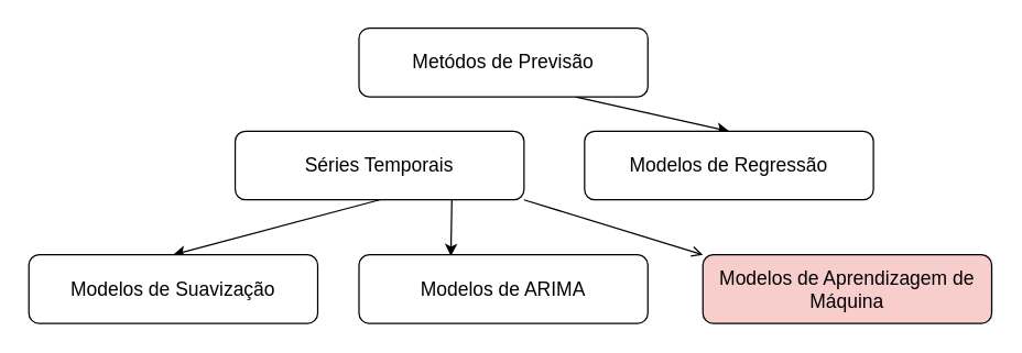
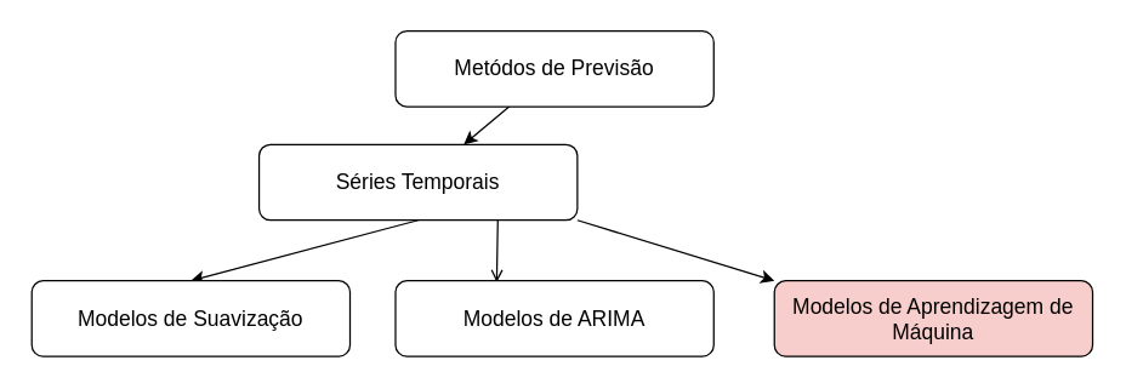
+ <mxCell id="2" style="edgeStyle=none;html=1;fontSize=14;" edge="1" parent="1" source="4" target="8"><mxGeometry relative="1" as="geometry" /></mxCell>
- <mxCell id="3" style="edgeStyle=none;html=1;exitX=0.75;exitY=1;exitDx=0;exitDy=0;entryX=0.5;entryY=0;entryDx=0;entryDy=0;fontSize=14;" edge="1" parent="1" source="4" target="9"><mxGeometry relative="1" as="geometry" /></mxCell>
- <mxCell id="9" value="&lt;font style=&quot;font-size: 14px;&quot;&gt;Modelos de Regressão&lt;/font&gt;" style="rounded=1;whiteSpace=wrap;html=1;" vertex="1" parent="1"><mxGeometry x="424" y="95" width="210" height="50" as="geometry" /></mxCell>
- <mxCell id="6" style="edgeStyle=none;html=1;exitX=0.75;exitY=1;exitDx=0;exitDy=0;entryX=0.318;entryY=0.02;entryDx=0;entryDy=0;entryPerimeter=0;fontSize=14;" edge="1" parent="1" source="8" target="11"><mxGeometry relative="1" as="geometry" /></mxCell>
+ <mxCell id="6" style="edgeStyle=none;html=1;exitX=0.75;exitY=1;exitDx=0;exitDy=0;entryX=0.318;entryY=0.02;entryDx=0;entryDy=0;entryPerimeter=0;fontSize=14;endArrow=open;" edge="1" parent="1" source="8" target="11"><mxGeometry relative="1" as="geometry" /></mxCell>
- <mxCell id="7" style="edgeStyle=none;html=1;exitX=1;exitY=1;exitDx=0;exitDy=0;entryX=0;entryY=0;entryDx=0;entryDy=0;fontSize=14;endArrow=open;" edge="1" parent="1" source="8" target="12"><mxGeometry relative="1" as="geometry" /></mxCell>
+ <mxCell id="7" style="edgeStyle=none;html=1;exitX=1;exitY=1;exitDx=0;exitDy=0;entryX=0;entryY=0;entryDx=0;entryDy=0;fontSize=14;" edge="1" parent="1" source="8" target="12"><mxGeometry relative="1" as="geometry" /></mxCell>
